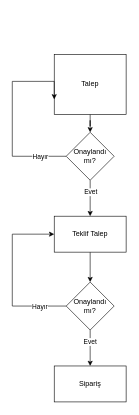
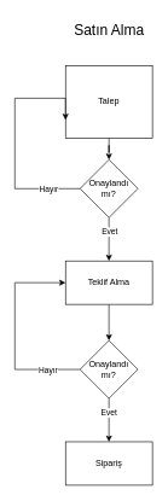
+ <mxCell id="17" value="Satın Alma" style="text;html=1;align=center;verticalAlign=middle;resizable=0;points=[];autosize=1;strokeColor=none;fillColor=none;fontSize=20;" vertex="1" parent="1"><mxGeometry x="90" y="20" width="120" height="40" as="geometry" /></mxCell>
- <mxCell id="5" value="Teklif Talep" style="whiteSpace=wrap;html=1;rounded=0;" vertex="1" parent="1"><mxGeometry x="90" y="360" width="120" height="60" as="geometry" /></mxCell>
+ <mxCell id="5" value="Teklif Alma" style="whiteSpace=wrap;html=1;rounded=0;" vertex="1" parent="1"><mxGeometry x="90" y="360" width="120" height="60" as="geometry" /></mxCell>
